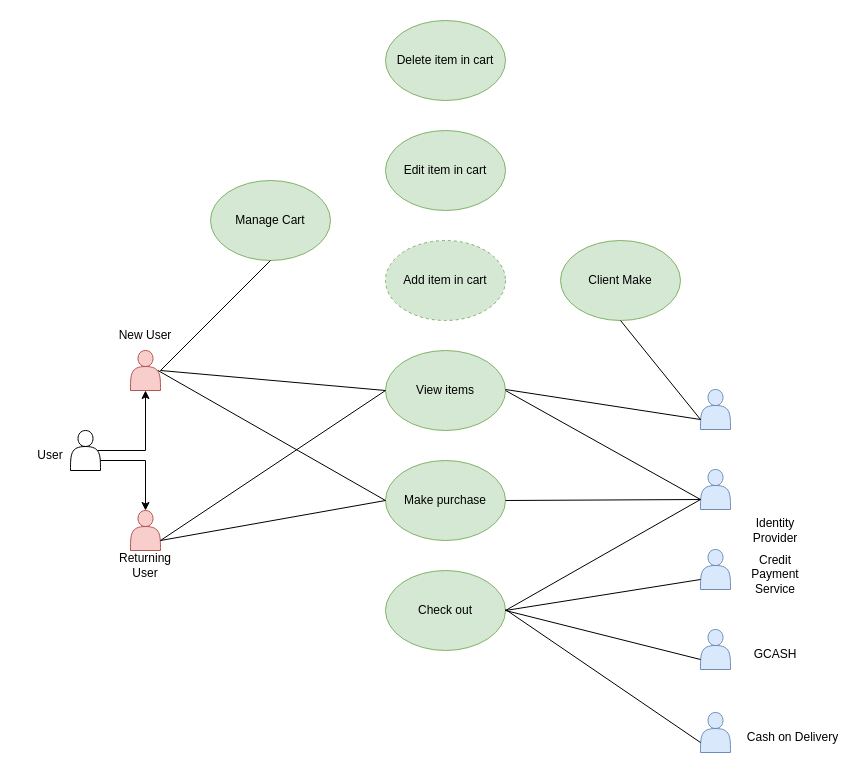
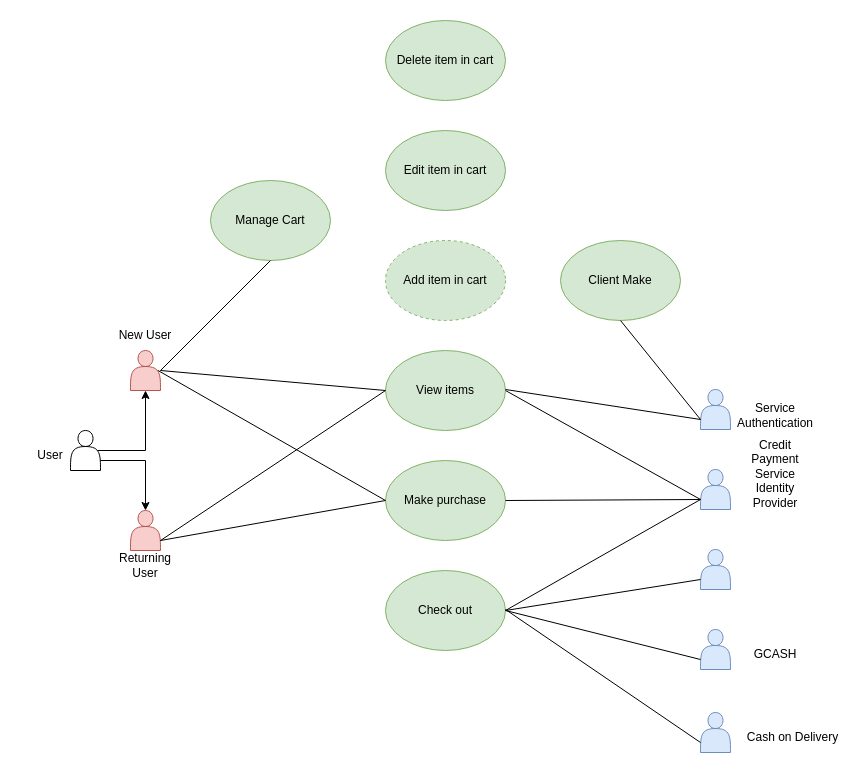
+ <mxCell id="33" value="Service Authentication" style="text;html=1;strokeColor=none;fillColor=none;align=center;verticalAlign=middle;whiteSpace=wrap;rounded=0;" vertex="1" parent="1"><mxGeometry x="745" y="400" width="60" height="30" as="geometry" /></mxCell>
- <mxCell id="35" value="Identity Provider" style="text;html=1;strokeColor=none;fillColor=none;align=center;verticalAlign=middle;whiteSpace=wrap;rounded=0;" vertex="1" parent="1"><mxGeometry x="745" y="515" width="60" height="30" as="geometry" /></mxCell>
+ <mxCell id="35" value="Identity Provider" style="text;html=1;strokeColor=none;fillColor=none;align=center;verticalAlign=middle;whiteSpace=wrap;rounded=0;" vertex="1" parent="1"><mxGeometry x="745" y="480" width="60" height="30" as="geometry" /></mxCell>
- <mxCell id="36" value="Credit Payment Service" style="text;html=1;strokeColor=none;fillColor=none;align=center;verticalAlign=middle;whiteSpace=wrap;rounded=0;" vertex="1" parent="1"><mxGeometry x="745" y="559" width="60" height="30" as="geometry" /></mxCell>
+ <mxCell id="36" value="Credit Payment Service" style="text;html=1;strokeColor=none;fillColor=none;align=center;verticalAlign=middle;whiteSpace=wrap;rounded=0;" vertex="1" parent="1"><mxGeometry x="745" y="444" width="60" height="30" as="geometry" /></mxCell>
